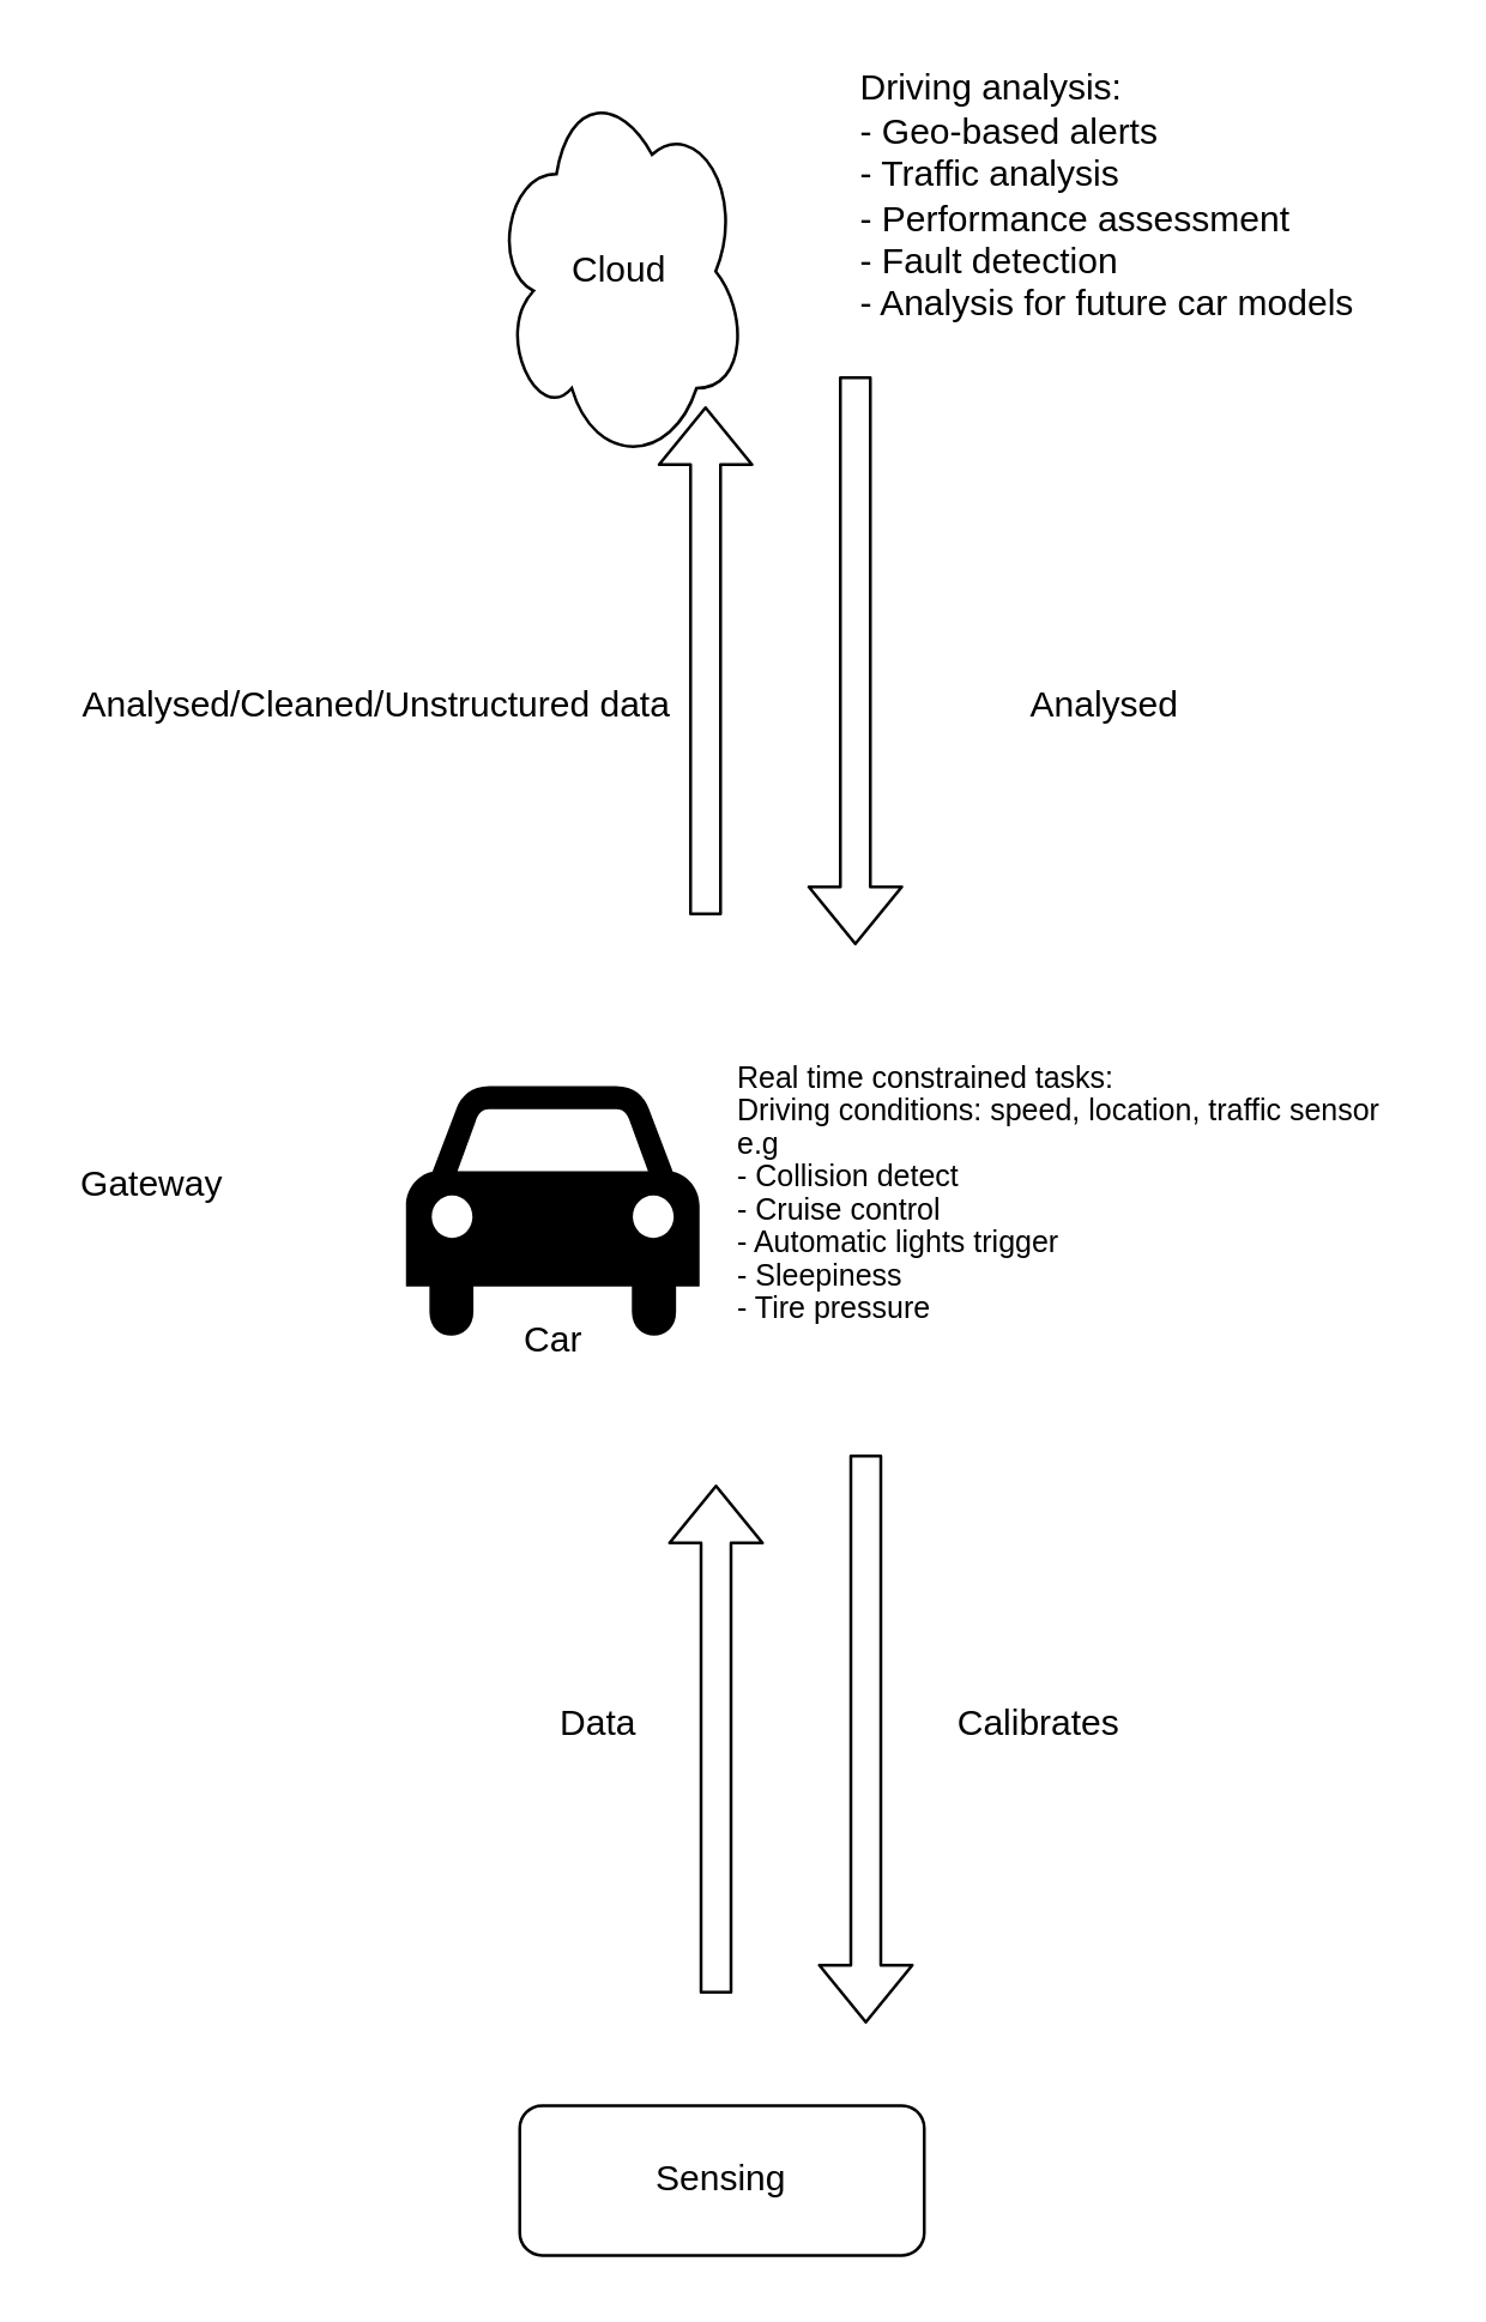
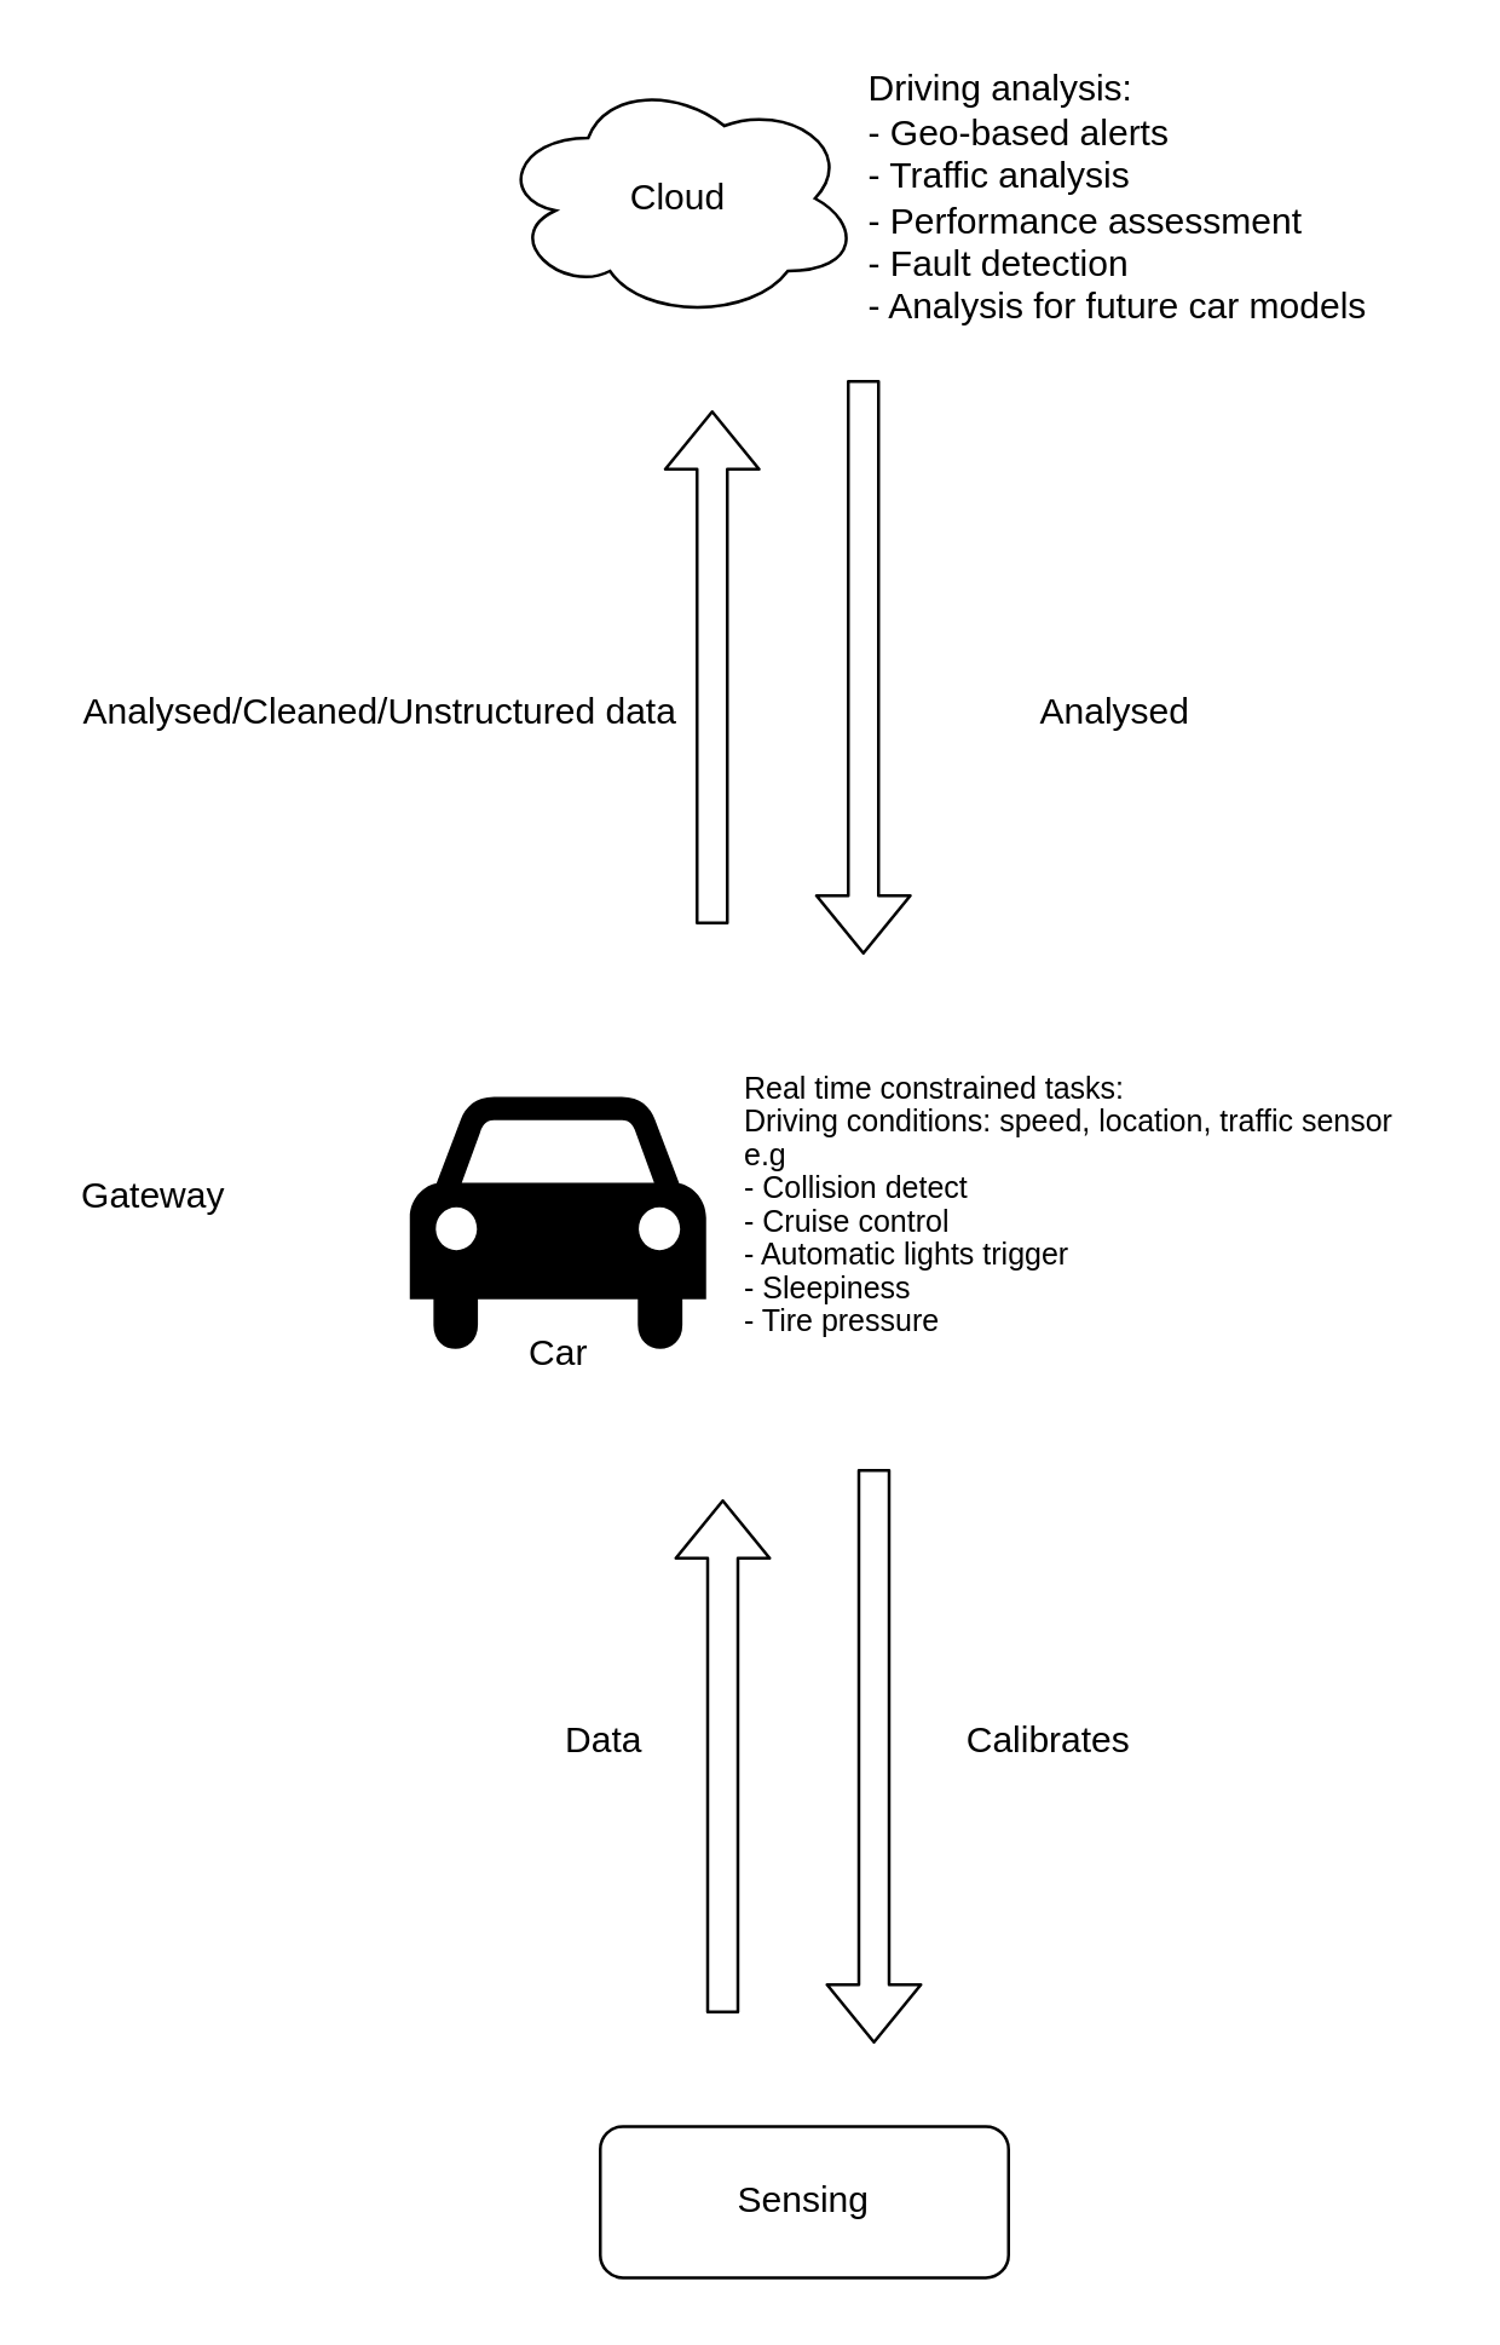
- <mxCell id="3" value="Cloud" style="ellipse;shape=cloud;whiteSpace=wrap;html=1;" parent="1" vertex="1"><mxGeometry x="164" y="25" width="85" height="130" as="geometry" /></mxCell>
+ <mxCell id="3" value="Cloud" style="ellipse;shape=cloud;whiteSpace=wrap;html=1;" parent="1" vertex="1"><mxGeometry x="164" y="25" width="120" height="80" as="geometry" /></mxCell>
- <mxCell id="10" value="Sensing" style="rounded=1;whiteSpace=wrap;html=1;fillColor=none;" parent="1" vertex="1"><mxGeometry x="173" y="702.36" width="135" height="50" as="geometry" /></mxCell>
+ <mxCell id="10" value="Sensing" style="rounded=1;whiteSpace=wrap;html=1;fillColor=none;" parent="1" vertex="1"><mxGeometry x="198" y="702.36" width="135" height="50" as="geometry" /></mxCell>
